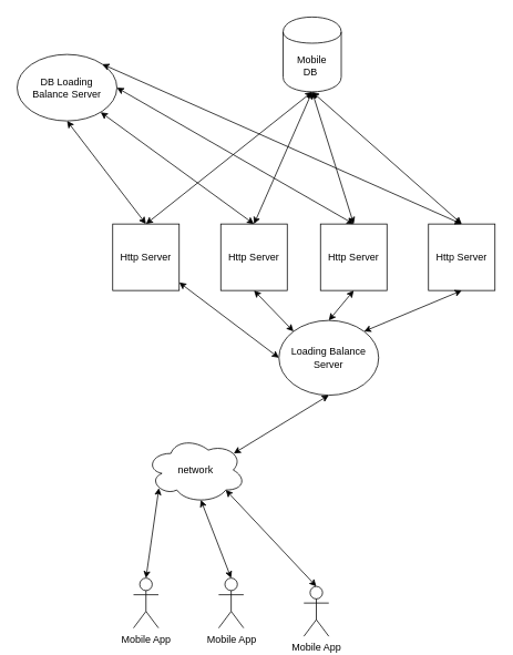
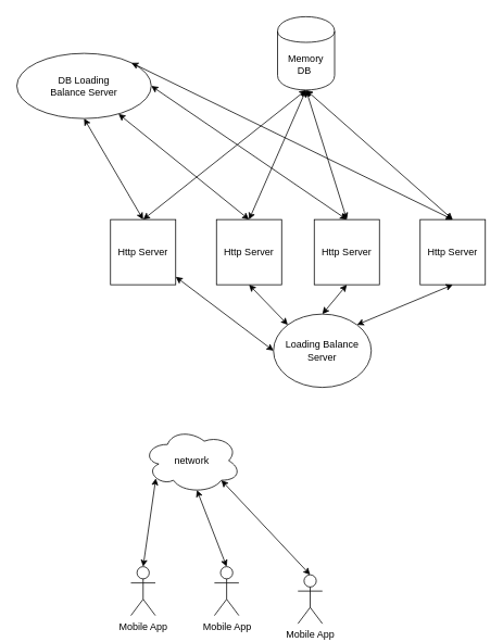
- <mxCell id="13" value="Mobile&lt;br&gt;DB&amp;nbsp;&lt;br&gt;" style="shape=cylinder;whiteSpace=wrap;html=1;boundedLbl=1;backgroundOutline=1;" vertex="1" parent="1"><mxGeometry x="340" y="20" width="70" height="90" as="geometry" /></mxCell>
+ <mxCell id="13" value="Memory&lt;br&gt;DB&amp;nbsp;&lt;br&gt;" style="shape=cylinder;whiteSpace=wrap;html=1;boundedLbl=1;backgroundOutline=1;" vertex="1" parent="1"><mxGeometry x="340" y="20" width="70" height="90" as="geometry" /></mxCell>
- <mxCell id="24" value="DB Loading&lt;br&gt;Balance Server&lt;br&gt;" style="ellipse;whiteSpace=wrap;html=1;" vertex="1" parent="1"><mxGeometry x="20" y="65" width="120" height="80" as="geometry" /></mxCell>
+ <mxCell id="24" value="DB Loading&lt;br&gt;Balance Server&lt;br&gt;" style="ellipse;whiteSpace=wrap;html=1;" vertex="1" parent="1"><mxGeometry x="20" y="65" width="165" height="80" as="geometry" /></mxCell>
- <mxCell id="8" value="" style="endArrow=classic;startArrow=classic;html=1;entryX=0.5;entryY=1;entryDx=0;entryDy=0;exitX=0.88;exitY=0.25;exitDx=0;exitDy=0;exitPerimeter=0;" edge="1" parent="1" source="7" target="6"><mxGeometry width="50" height="50" relative="1" as="geometry"><mxPoint x="315" y="525" as="sourcePoint" /><mxPoint x="395" y="525" as="targetPoint" /></mxGeometry></mxCell>
